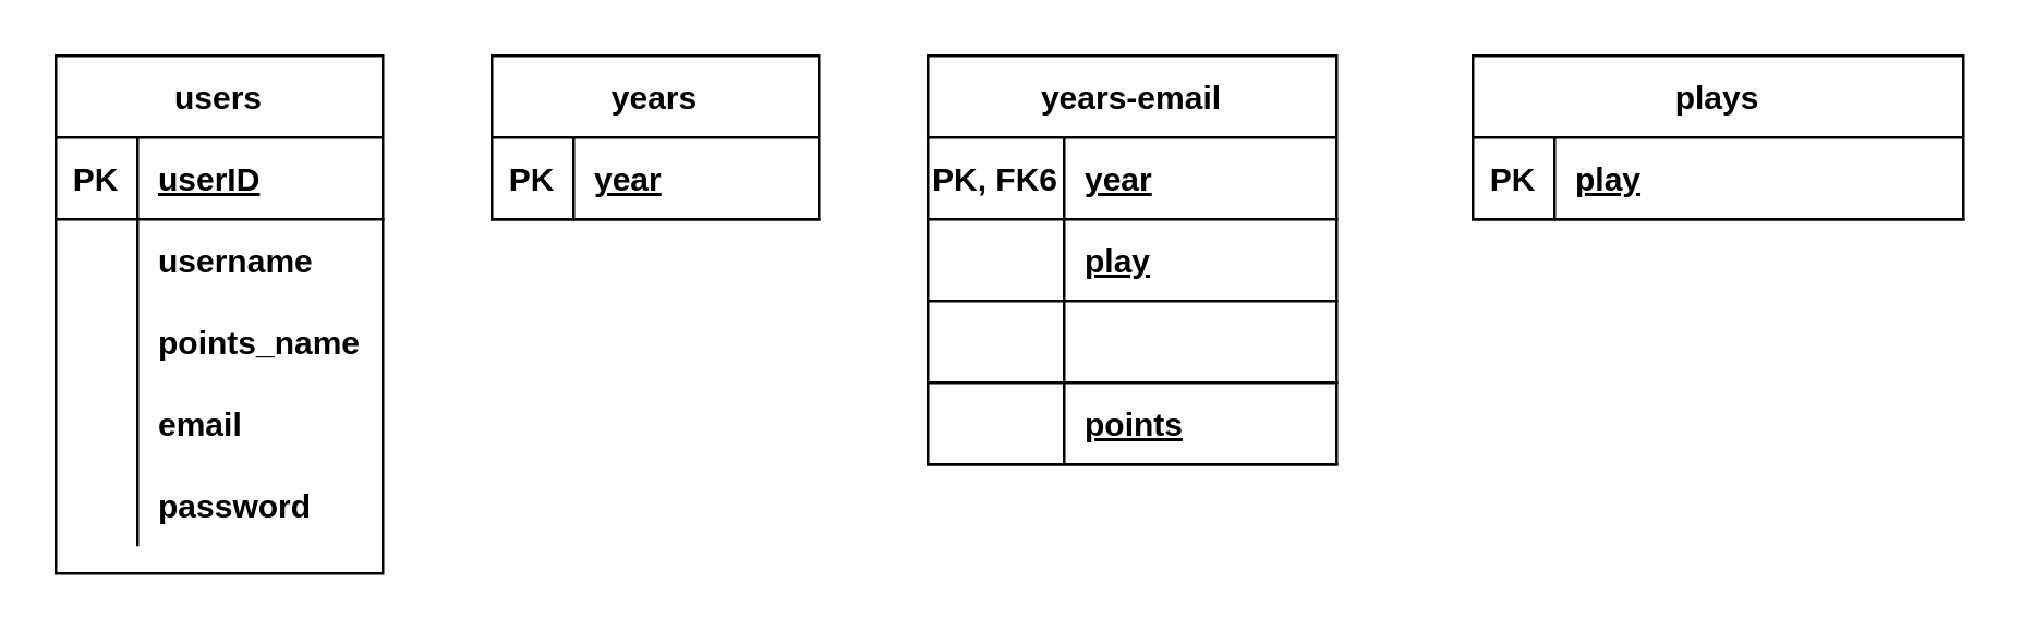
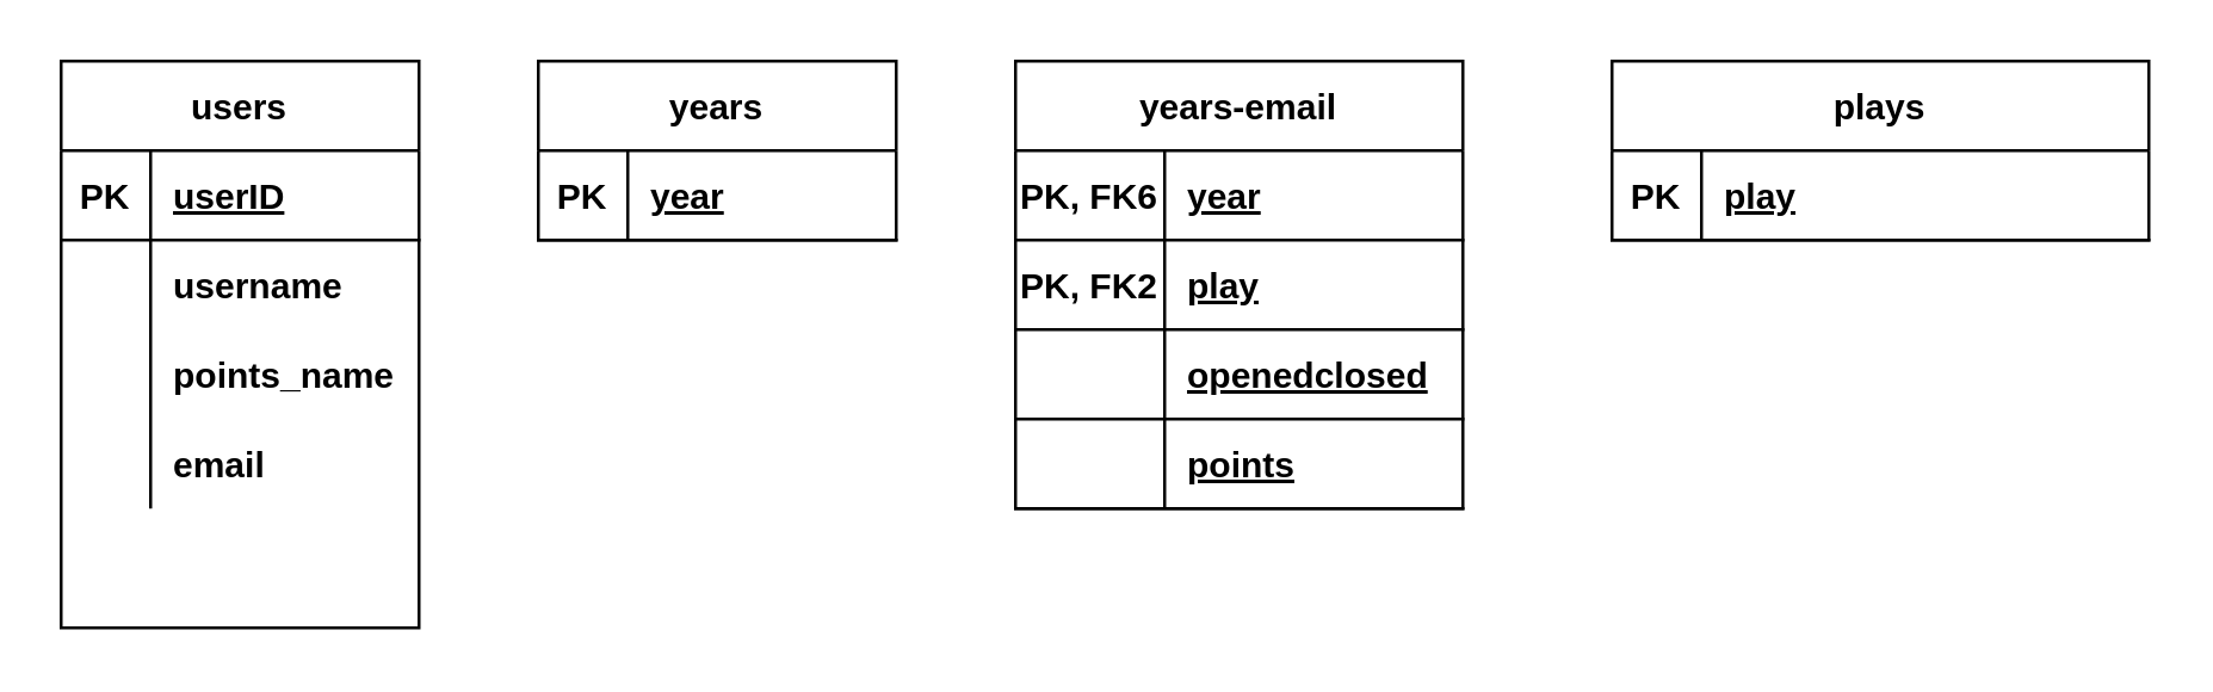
+ <mxCell id="31" value="PK, FK2" style="shape=partialRectangle;connectable=0;fillColor=none;top=0;left=0;bottom=0;right=0;fontStyle=1;overflow=hidden;" vertex="1" parent="30"><mxGeometry width="50" height="30" as="geometry" /></mxCell>
+ <mxCell id="35" value="openedclosed" style="shape=partialRectangle;connectable=0;fillColor=none;top=0;left=0;bottom=0;right=0;align=left;spacingLeft=6;fontStyle=5;overflow=hidden;" vertex="1" parent="33"><mxGeometry x="50" width="100" height="30" as="geometry" /></mxCell>
- <mxCell id="17" value="password" style="shape=partialRectangle;connectable=0;fillColor=none;top=0;left=0;bottom=0;right=0;align=left;spacingLeft=6;overflow=hidden;fontStyle=1" vertex="1" parent="15"><mxGeometry x="30" width="90" height="30" as="geometry" /></mxCell>
